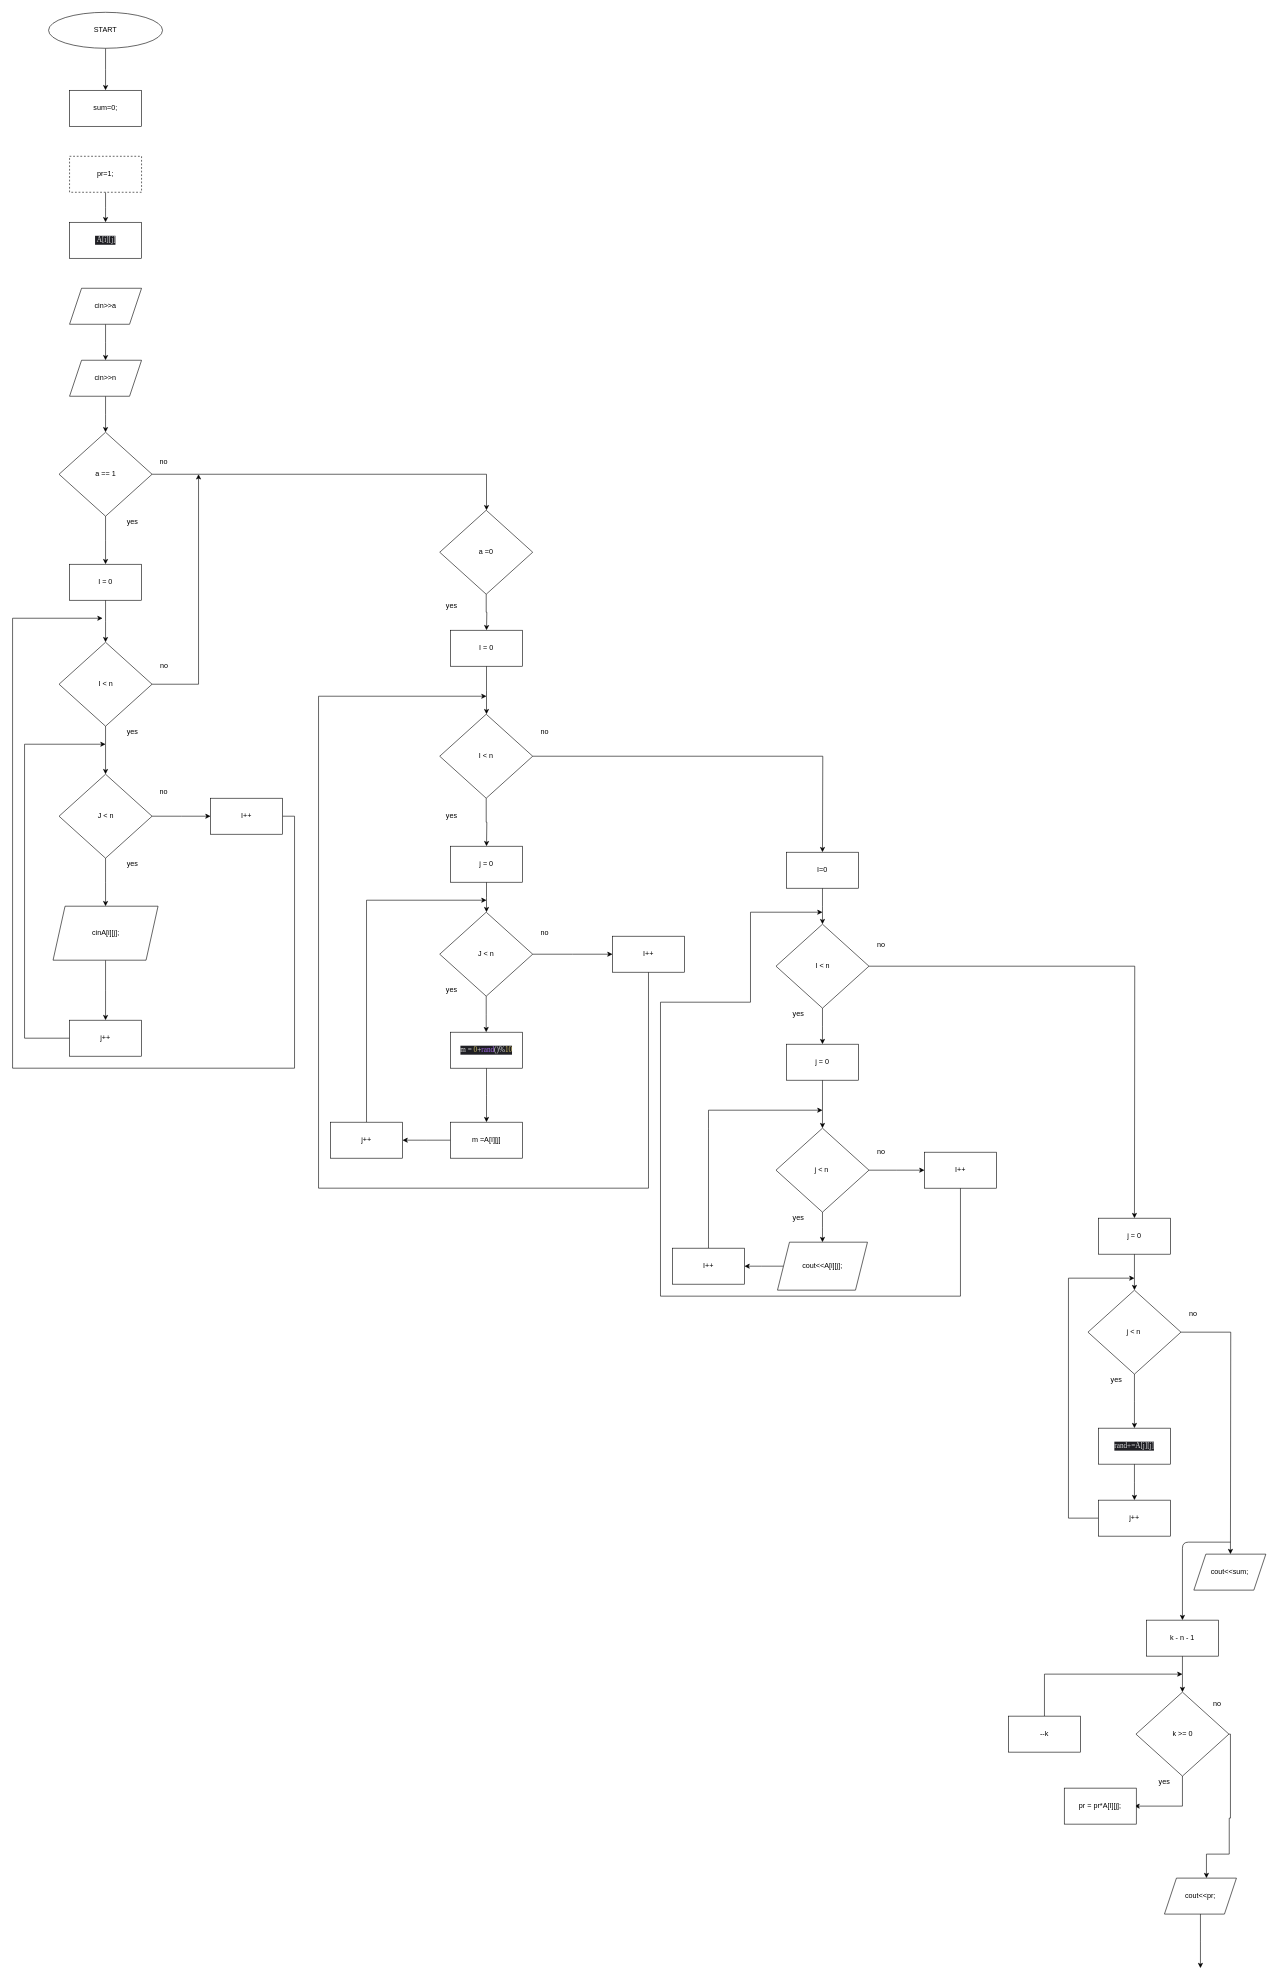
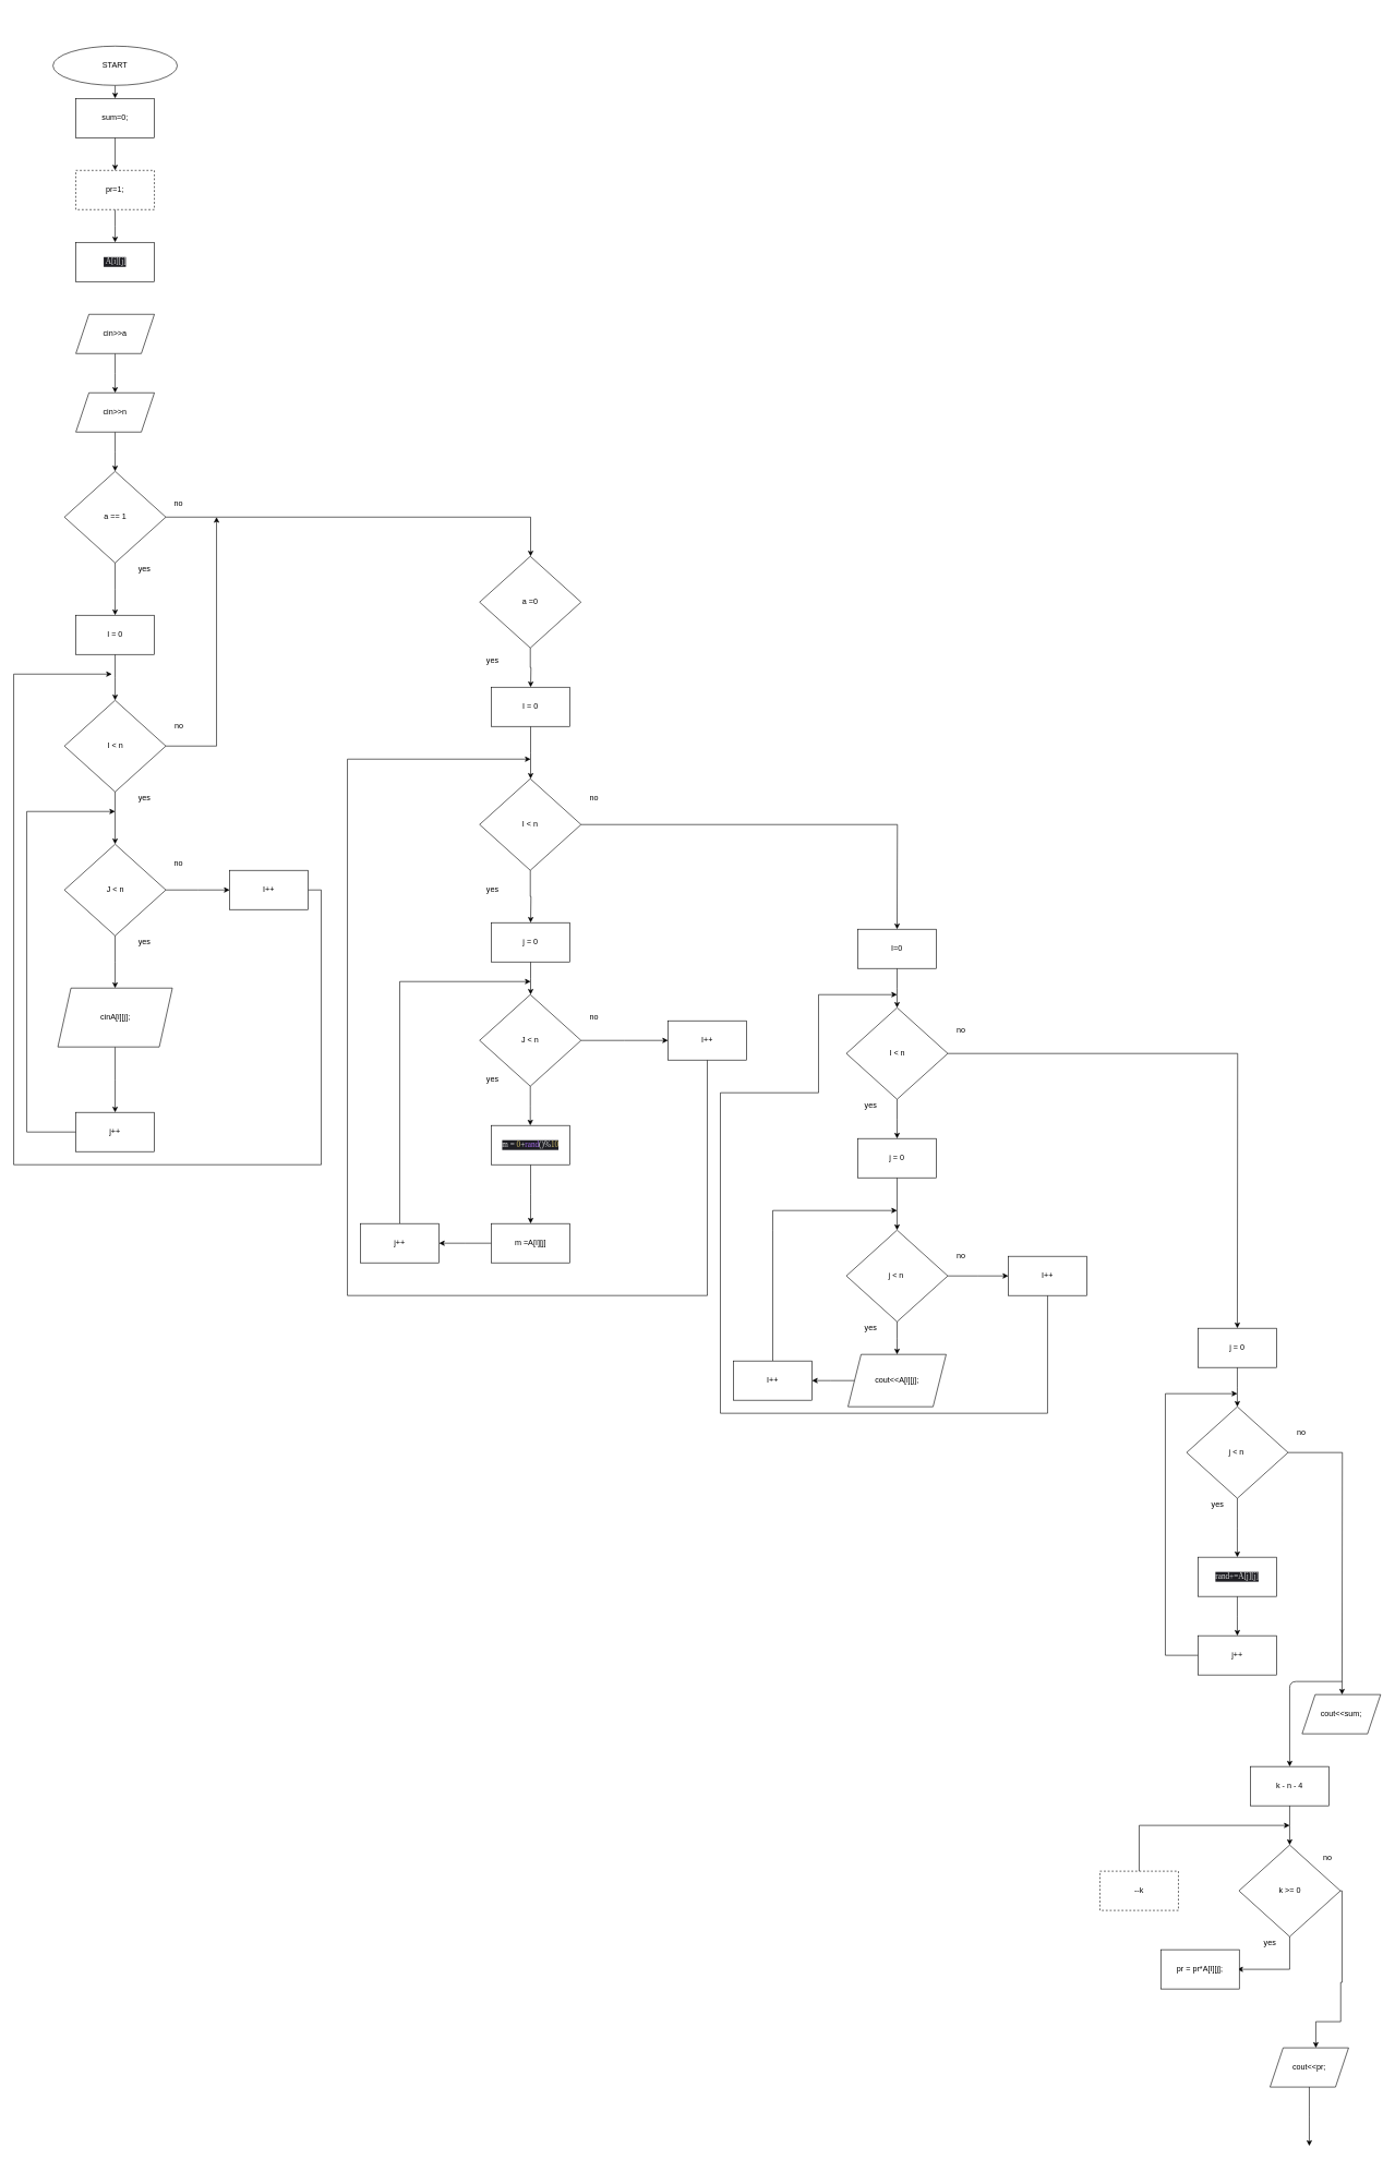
- <mxCell id="3" value="START" style="ellipse;whiteSpace=wrap;html=1;" vertex="1" parent="1"><mxGeometry x="80" y="20" width="190" height="60" as="geometry" /></mxCell>
+ <mxCell id="3" value="START" style="ellipse;whiteSpace=wrap;html=1;" vertex="1" parent="1"><mxGeometry x="80" y="70" width="190" height="60" as="geometry" /></mxCell>
+ <mxCell id="4" style="edgeStyle=orthogonalEdgeStyle;rounded=0;orthogonalLoop=1;jettySize=auto;html=1;entryX=0.5;entryY=0;entryDx=0;entryDy=0;fontColor=#000000;" edge="1" parent="1" source="5" target="7"><mxGeometry relative="1" as="geometry" /></mxCell>
- <mxCell id="95" value="k - n - 1" style="rounded=0;whiteSpace=wrap;html=1;labelBackgroundColor=none;fontColor=#000000;" vertex="1" parent="1"><mxGeometry x="1910" y="2700" width="120" height="60" as="geometry" /></mxCell>
+ <mxCell id="95" value="k - n - 4" style="rounded=0;whiteSpace=wrap;html=1;labelBackgroundColor=none;fontColor=#000000;" vertex="1" parent="1"><mxGeometry x="1910" y="2700" width="120" height="60" as="geometry" /></mxCell>
- <mxCell id="105" value="--k" style="rounded=0;whiteSpace=wrap;html=1;labelBackgroundColor=none;fontColor=#000000;" vertex="1" parent="1"><mxGeometry x="1680" y="2860" width="120" height="60" as="geometry" /></mxCell>
+ <mxCell id="105" value="--k" style="rounded=0;whiteSpace=wrap;html=1;labelBackgroundColor=none;fontColor=#000000;dashed=1;" vertex="1" parent="1"><mxGeometry x="1680" y="2860" width="120" height="60" as="geometry" /></mxCell>
